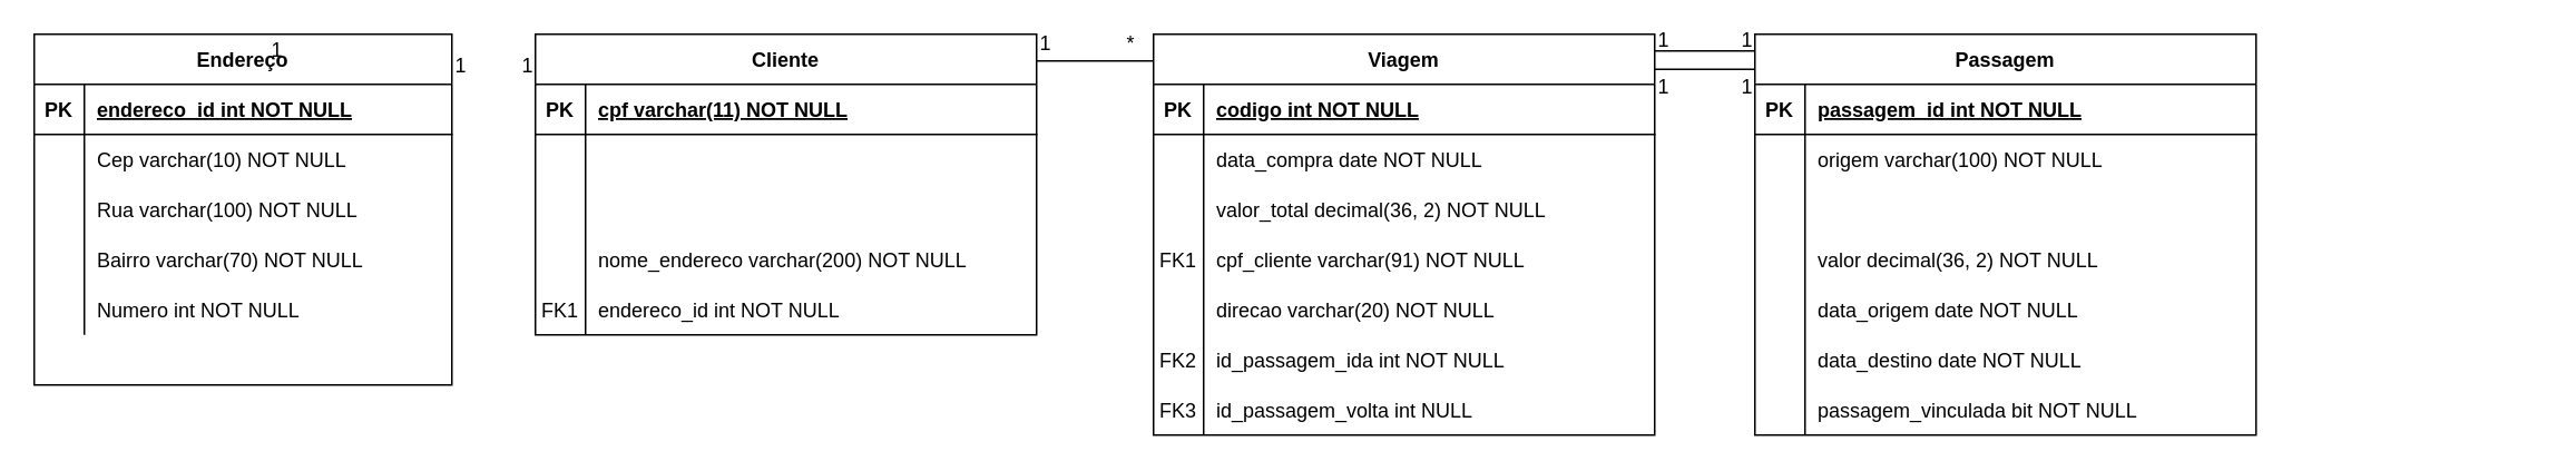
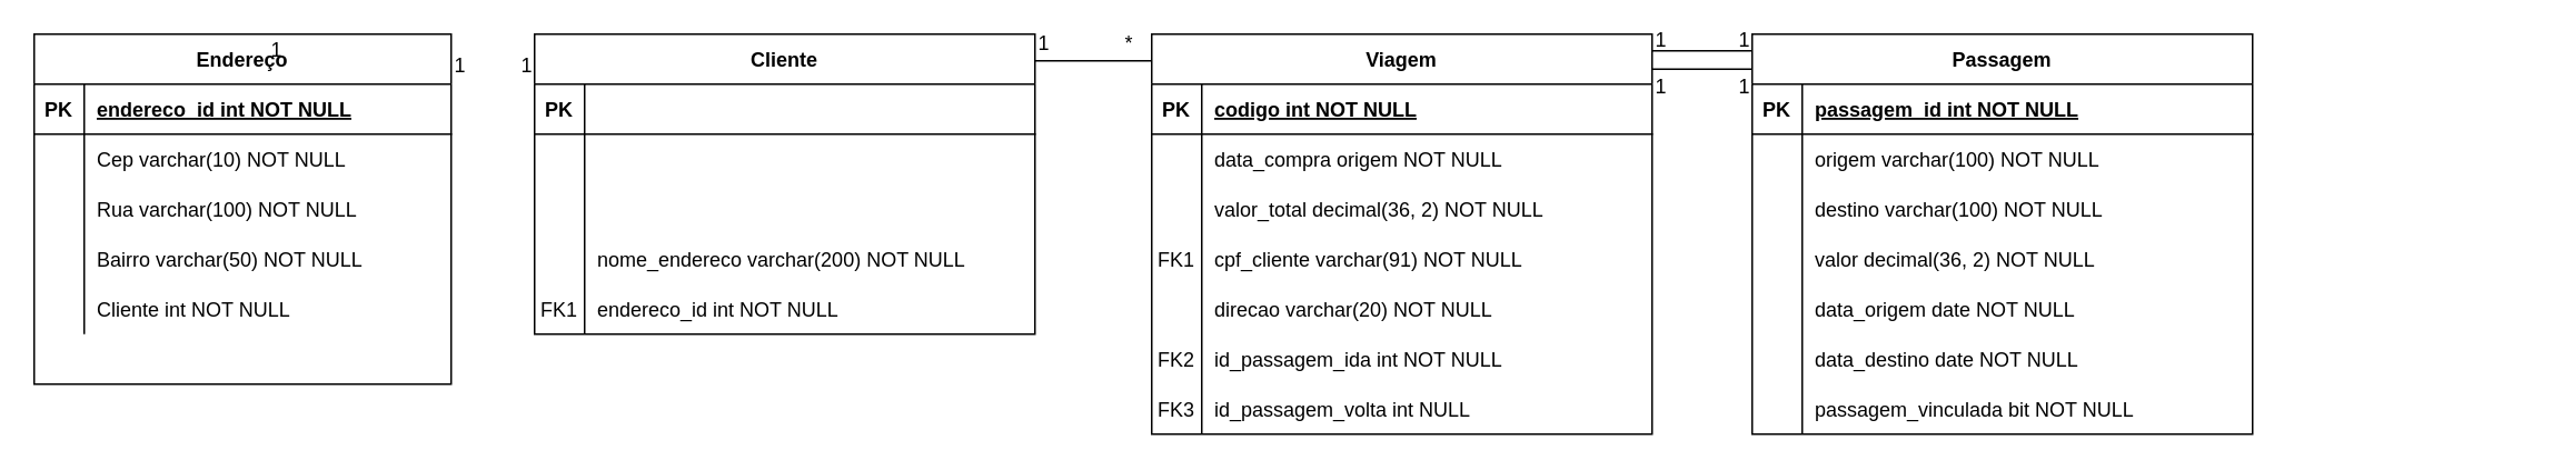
- <mxCell id="6" value="cpf varchar(11) NOT NULL " style="shape=partialRectangle;overflow=hidden;connectable=0;fillColor=none;top=0;left=0;bottom=0;right=0;align=left;spacingLeft=6;fontStyle=5;" parent="4" vertex="1"><mxGeometry x="30" width="270" height="30" as="geometry"><mxRectangle width="270" height="30" as="alternateBounds" /></mxGeometry></mxCell>
- <mxCell id="41" value="data_compra date NOT NULL" style="shape=partialRectangle;overflow=hidden;connectable=0;fillColor=none;top=0;left=0;bottom=0;right=0;align=left;spacingLeft=6;" parent="39" vertex="1"><mxGeometry x="30" width="270" height="30" as="geometry"><mxRectangle width="270" height="30" as="alternateBounds" /></mxGeometry></mxCell>
+ <mxCell id="41" value="data_compra origem NOT NULL" style="shape=partialRectangle;overflow=hidden;connectable=0;fillColor=none;top=0;left=0;bottom=0;right=0;align=left;spacingLeft=6;" parent="39" vertex="1"><mxGeometry x="30" width="270" height="30" as="geometry"><mxRectangle width="270" height="30" as="alternateBounds" /></mxGeometry></mxCell>
+ <mxCell id="68" value="destino varchar(100) NOT NULL" style="shape=partialRectangle;overflow=hidden;connectable=0;fillColor=none;top=0;left=0;bottom=0;right=0;align=left;spacingLeft=6;" parent="66" vertex="1"><mxGeometry x="30" width="270" height="30" as="geometry"><mxRectangle width="270" height="30" as="alternateBounds" /></mxGeometry></mxCell>
- <mxCell id="29" value="Bairro varchar(70) NOT NULL" style="shape=partialRectangle;overflow=hidden;connectable=0;fillColor=none;top=0;left=0;bottom=0;right=0;align=left;spacingLeft=6;" parent="27" vertex="1"><mxGeometry x="30" width="220" height="30" as="geometry"><mxRectangle width="220" height="30" as="alternateBounds" /></mxGeometry></mxCell>
+ <mxCell id="29" value="Bairro varchar(50) NOT NULL" style="shape=partialRectangle;overflow=hidden;connectable=0;fillColor=none;top=0;left=0;bottom=0;right=0;align=left;spacingLeft=6;" parent="27" vertex="1"><mxGeometry x="30" width="220" height="30" as="geometry"><mxRectangle width="220" height="30" as="alternateBounds" /></mxGeometry></mxCell>
- <mxCell id="32" value="Numero int NOT NULL" style="shape=partialRectangle;overflow=hidden;connectable=0;fillColor=none;top=0;left=0;bottom=0;right=0;align=left;spacingLeft=6;" parent="30" vertex="1"><mxGeometry x="30" width="220" height="30" as="geometry"><mxRectangle width="220" height="30" as="alternateBounds" /></mxGeometry></mxCell>
+ <mxCell id="32" value="Cliente int NOT NULL" style="shape=partialRectangle;overflow=hidden;connectable=0;fillColor=none;top=0;left=0;bottom=0;right=0;align=left;spacingLeft=6;" parent="30" vertex="1"><mxGeometry x="30" width="220" height="30" as="geometry"><mxRectangle width="220" height="30" as="alternateBounds" /></mxGeometry></mxCell>
